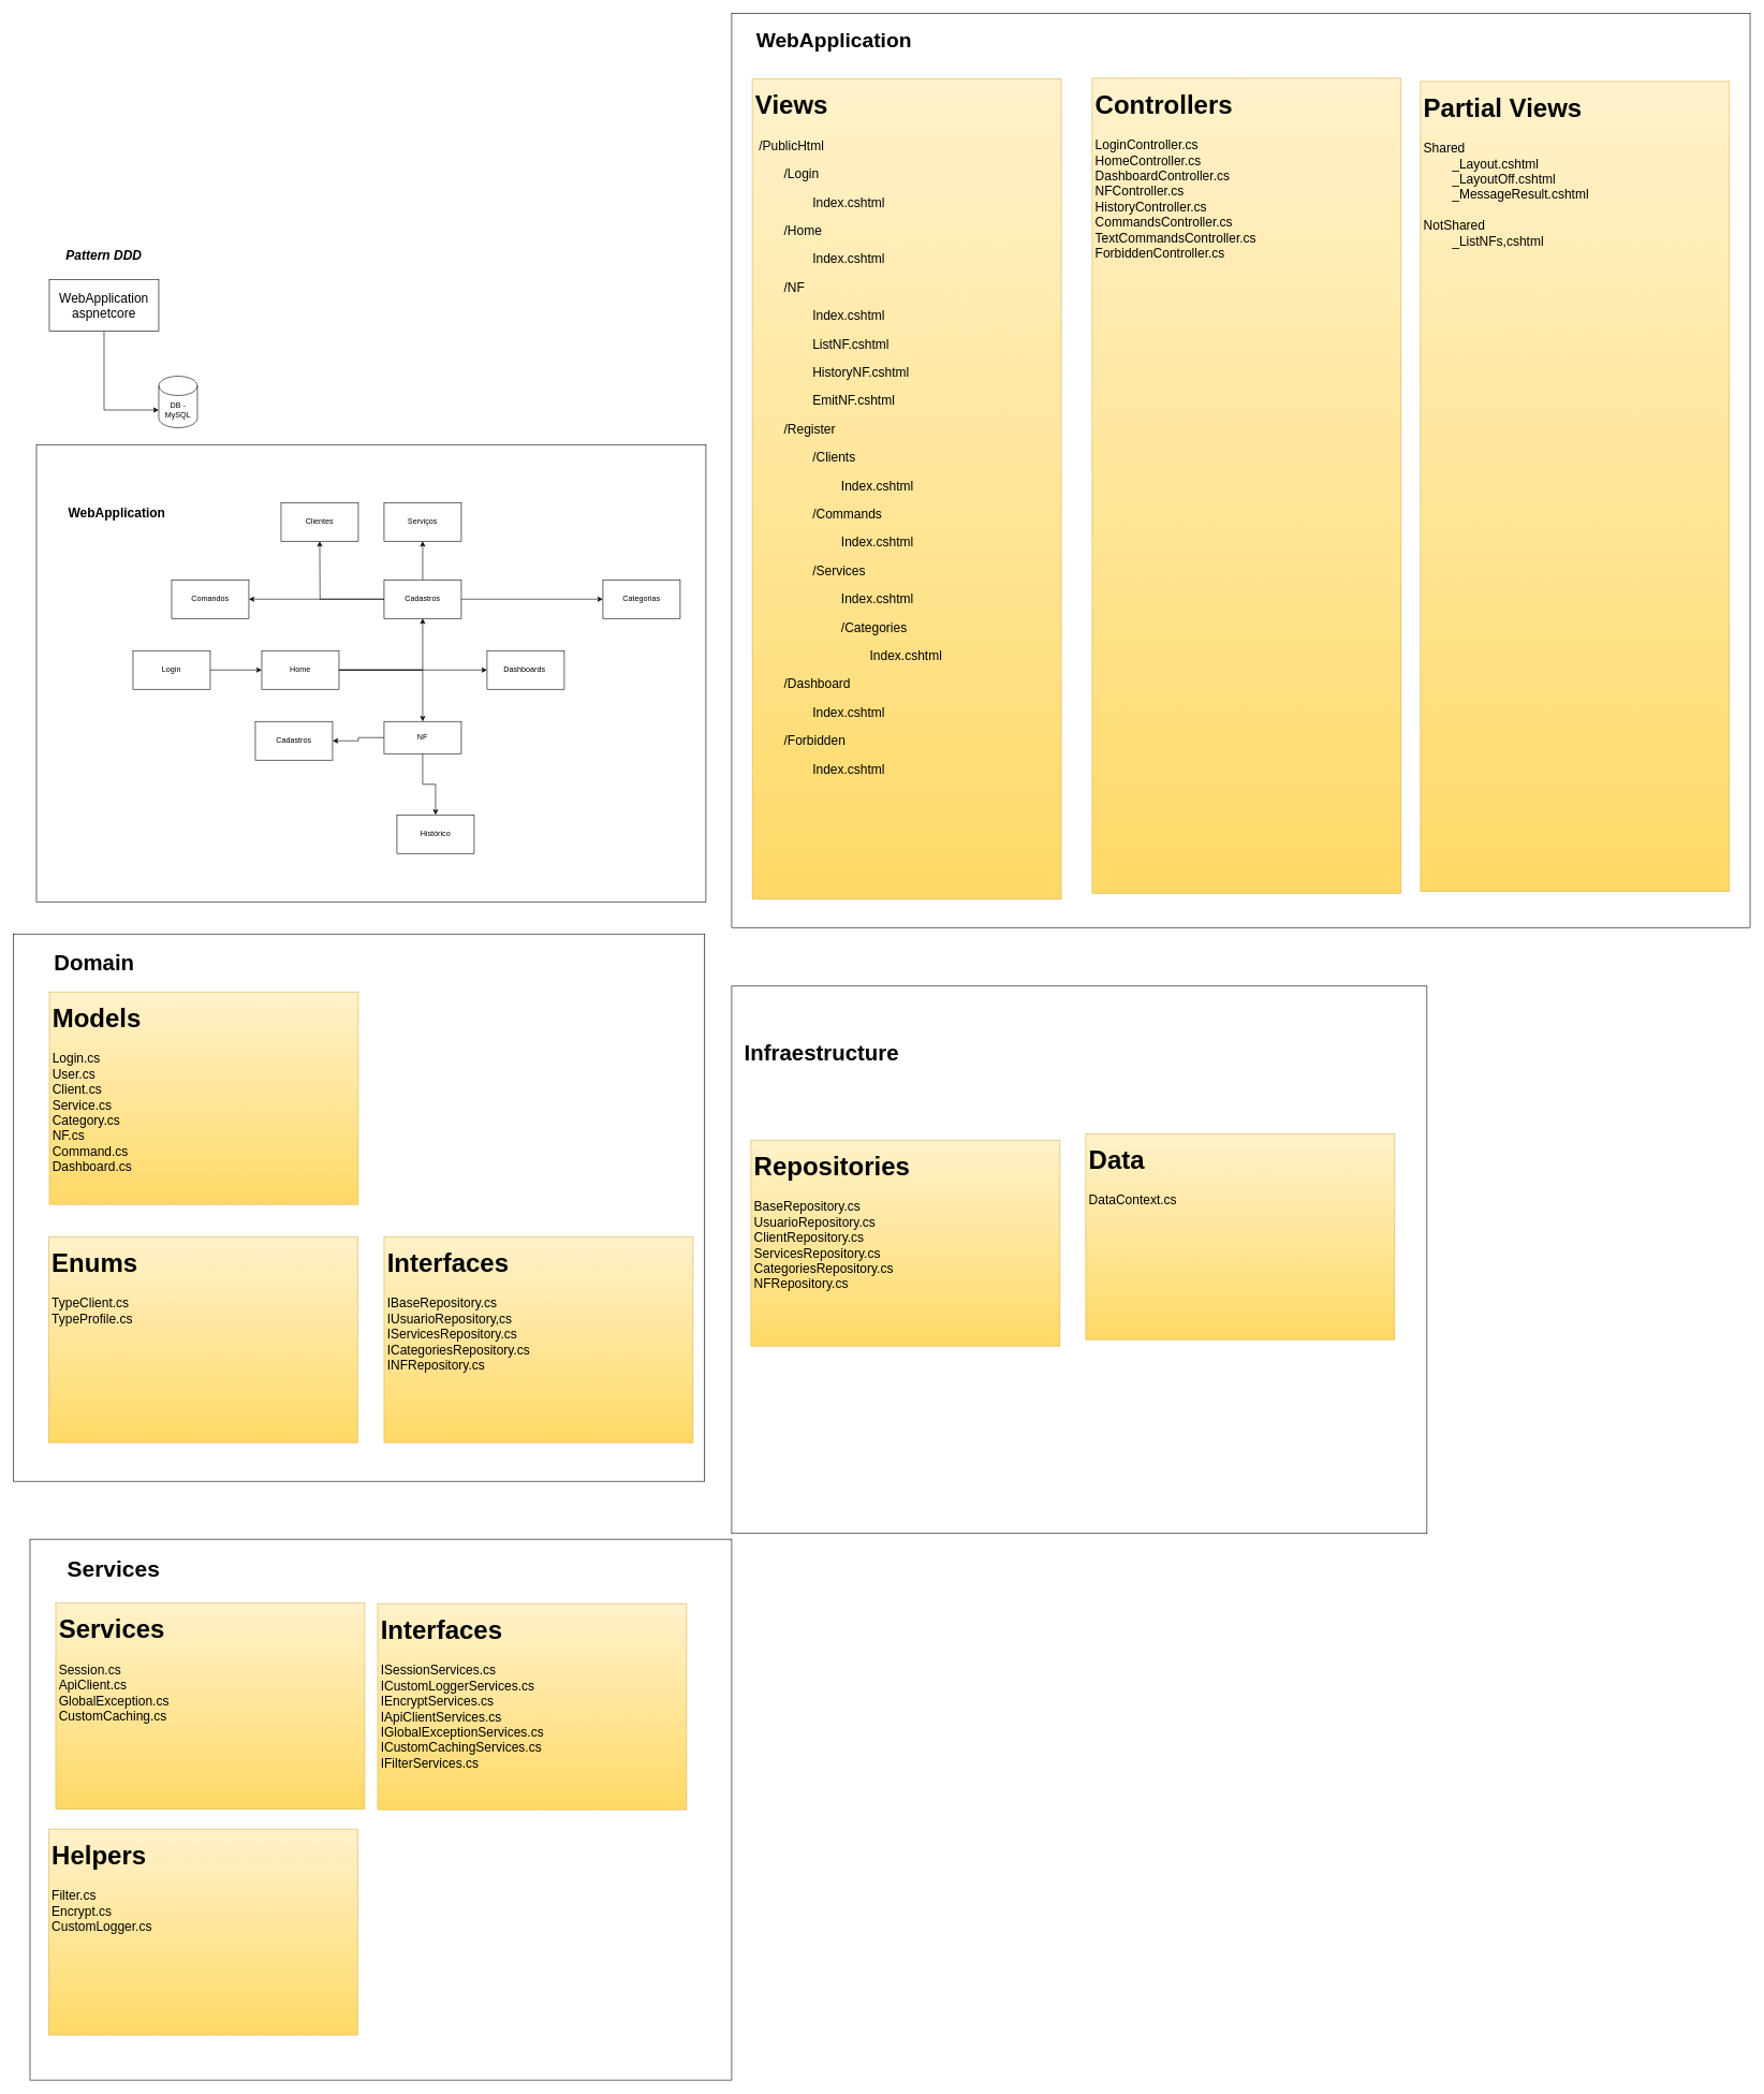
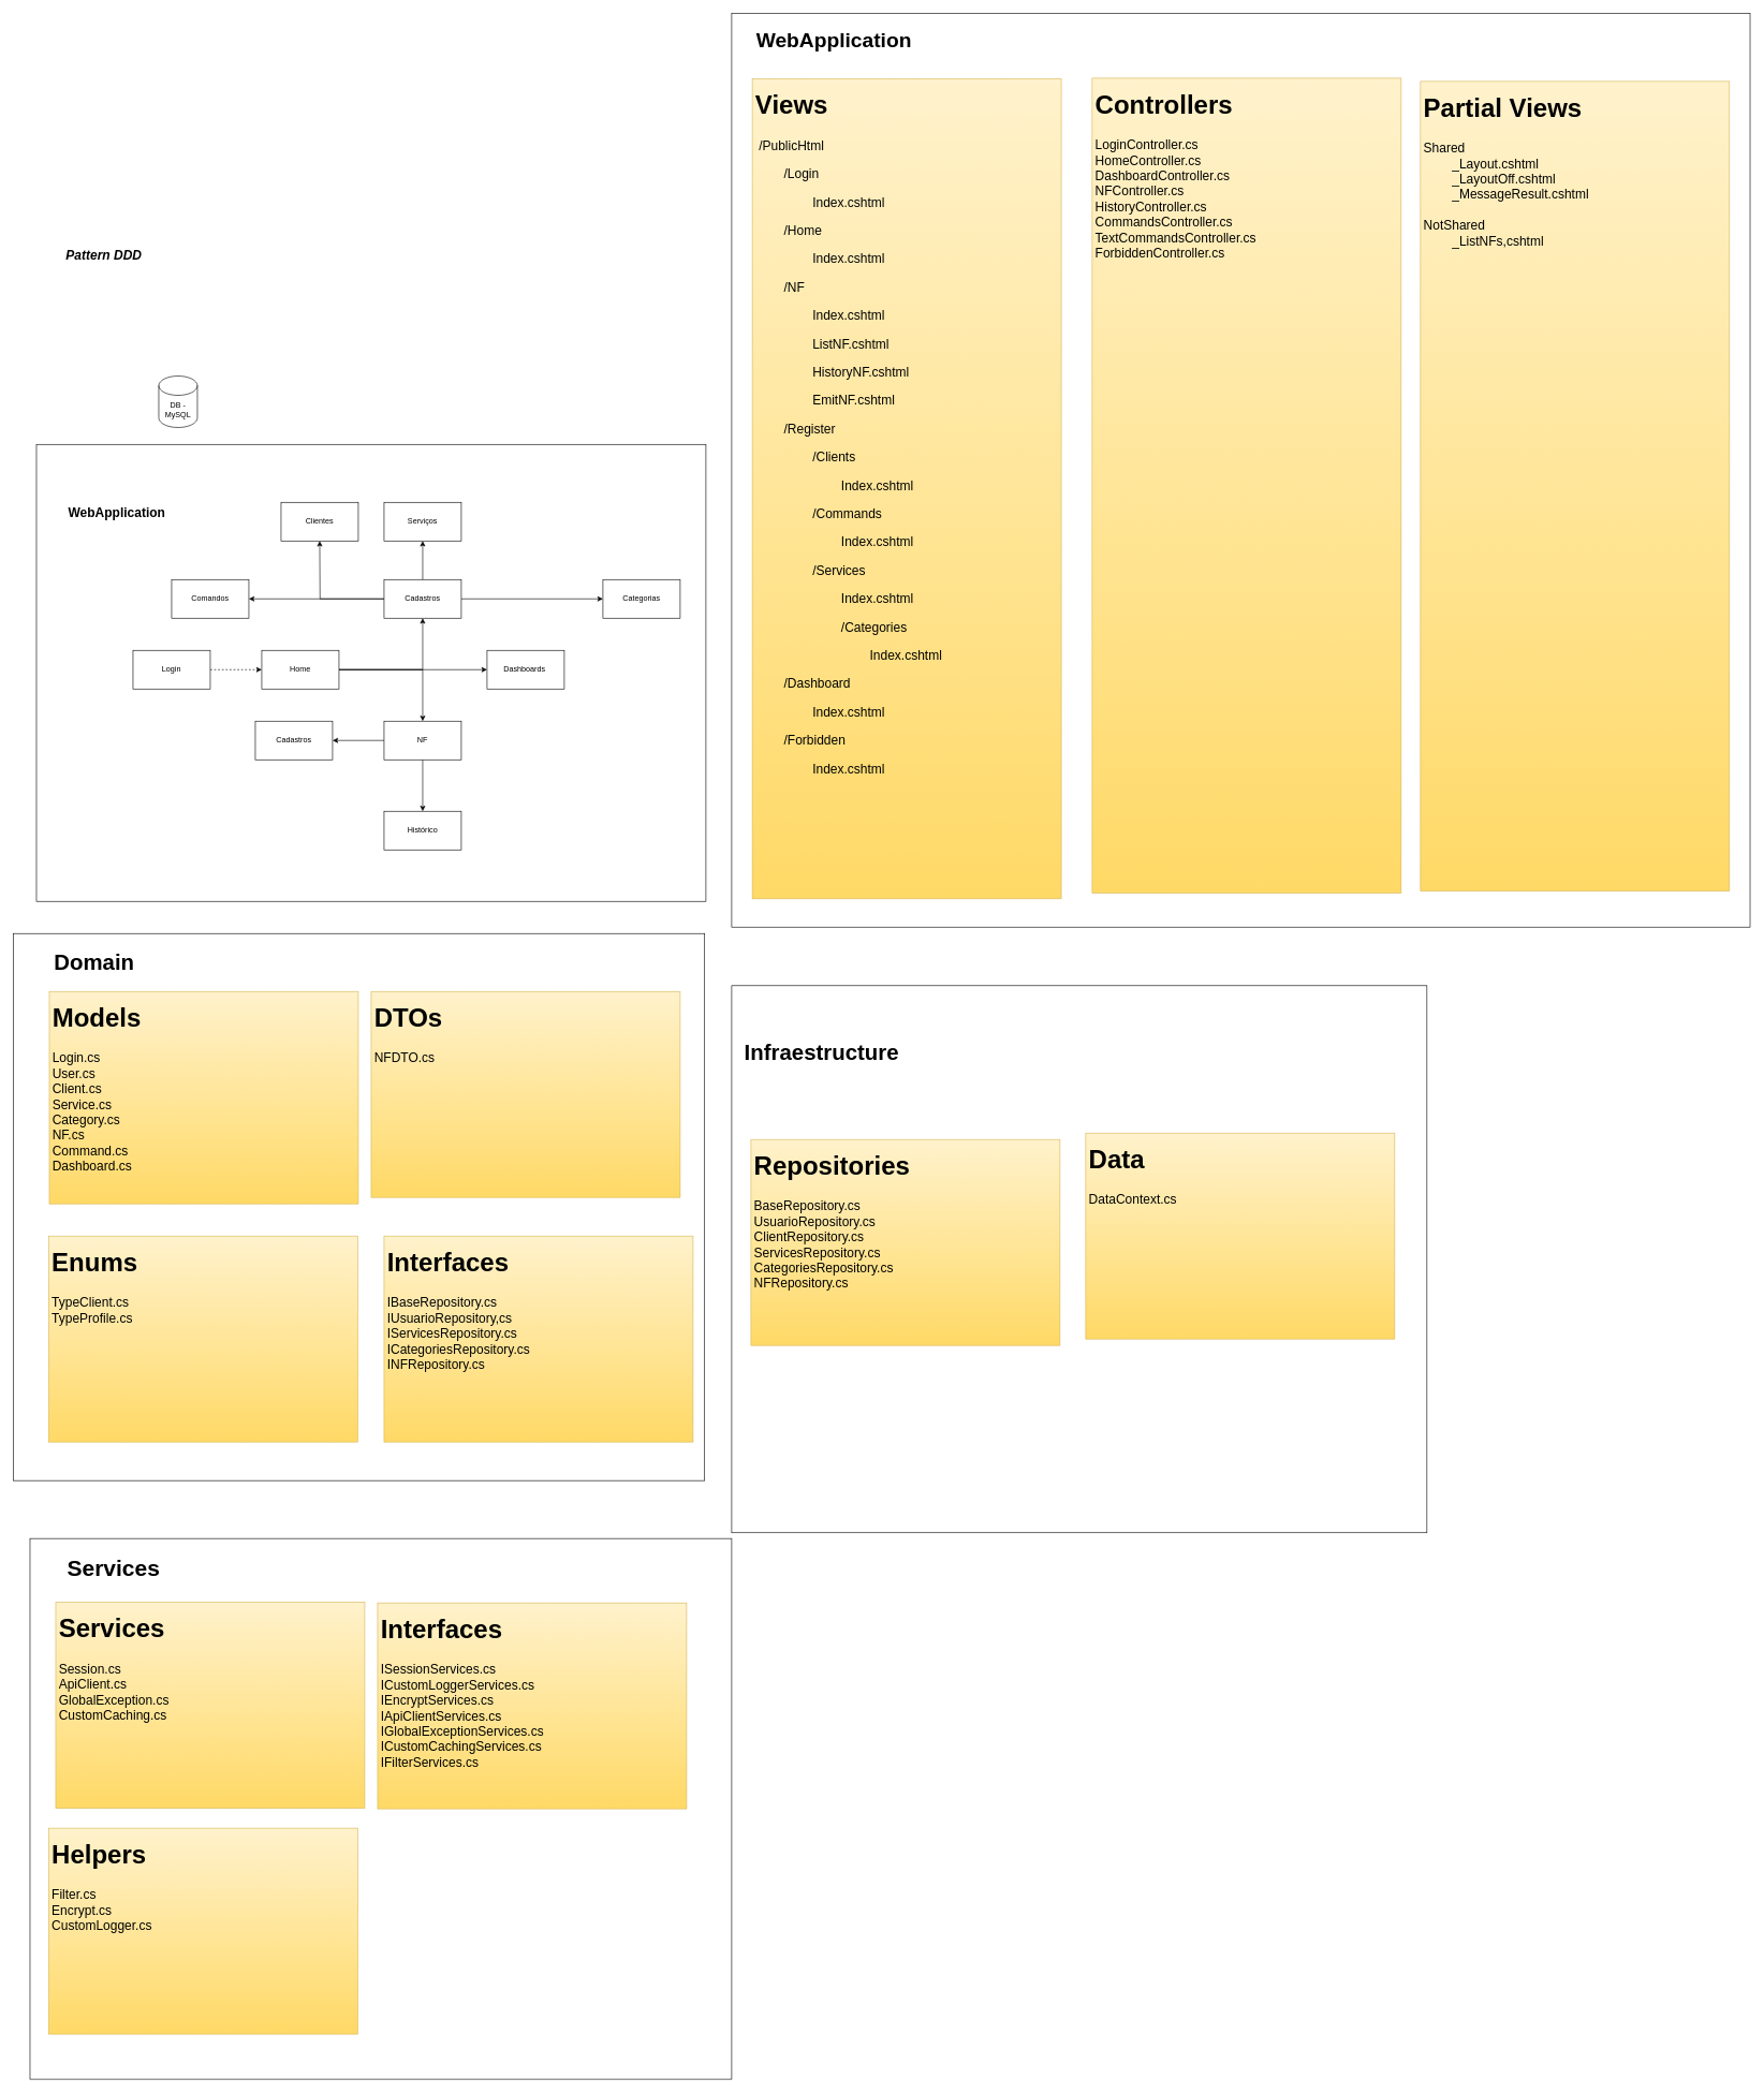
- <mxCell id="3" value="WebApplication&lt;br style=&quot;font-size: 20px;&quot;&gt;aspnetcore" style="rounded=0;whiteSpace=wrap;html=1;fontSize=20;" parent="1" vertex="1"><mxGeometry x="76" y="433.75" width="170" height="80" as="geometry" /></mxCell>
- <mxCell id="2" style="edgeStyle=orthogonalEdgeStyle;rounded=0;orthogonalLoop=1;jettySize=auto;html=1;entryX=0;entryY=0;entryDx=0;entryDy=52.5;entryPerimeter=0;" parent="1" source="3" target="4" edge="1"><mxGeometry relative="1" as="geometry" /></mxCell>
- <mxCell id="5" value="" style="edgeStyle=orthogonalEdgeStyle;rounded=0;orthogonalLoop=1;jettySize=auto;html=1;" parent="1" source="6" target="10" edge="1"><mxGeometry relative="1" as="geometry" /></mxCell>
+ <mxCell id="5" value="" style="edgeStyle=orthogonalEdgeStyle;rounded=0;orthogonalLoop=1;jettySize=auto;html=1;dashed=1;" parent="1" source="6" target="10" edge="1"><mxGeometry relative="1" as="geometry" /></mxCell>
- <mxCell id="18" value="NF" style="rounded=0;whiteSpace=wrap;html=1;" parent="1" vertex="1"><mxGeometry x="596" y="1120" width="120" height="50" as="geometry" /></mxCell>
+ <mxCell id="18" value="NF" style="rounded=0;whiteSpace=wrap;html=1;" parent="1" vertex="1"><mxGeometry x="596" y="1120" width="120" height="60" as="geometry" /></mxCell>
- <mxCell id="23" value="Histórico" style="rounded=0;whiteSpace=wrap;html=1;" parent="1" vertex="1"><mxGeometry x="616" y="1265" width="120" height="60" as="geometry" /></mxCell>
+ <mxCell id="23" value="Histórico" style="rounded=0;whiteSpace=wrap;html=1;" parent="1" vertex="1"><mxGeometry x="596" y="1260" width="120" height="60" as="geometry" /></mxCell>
+ <mxCell id="34" value="&lt;h1&gt;DTOs&lt;/h1&gt;&lt;div&gt;NFDTO.cs&lt;/div&gt;&lt;div&gt;&lt;br&gt;&lt;/div&gt;" style="text;html=1;spacing=5;spacingTop=-20;whiteSpace=wrap;overflow=hidden;rounded=0;fontSize=20;fillColor=#fff2cc;gradientColor=#ffd966;strokeColor=#d6b656;" parent="1" vertex="1"><mxGeometry x="576" y="1540" width="480" height="320" as="geometry" /></mxCell>
